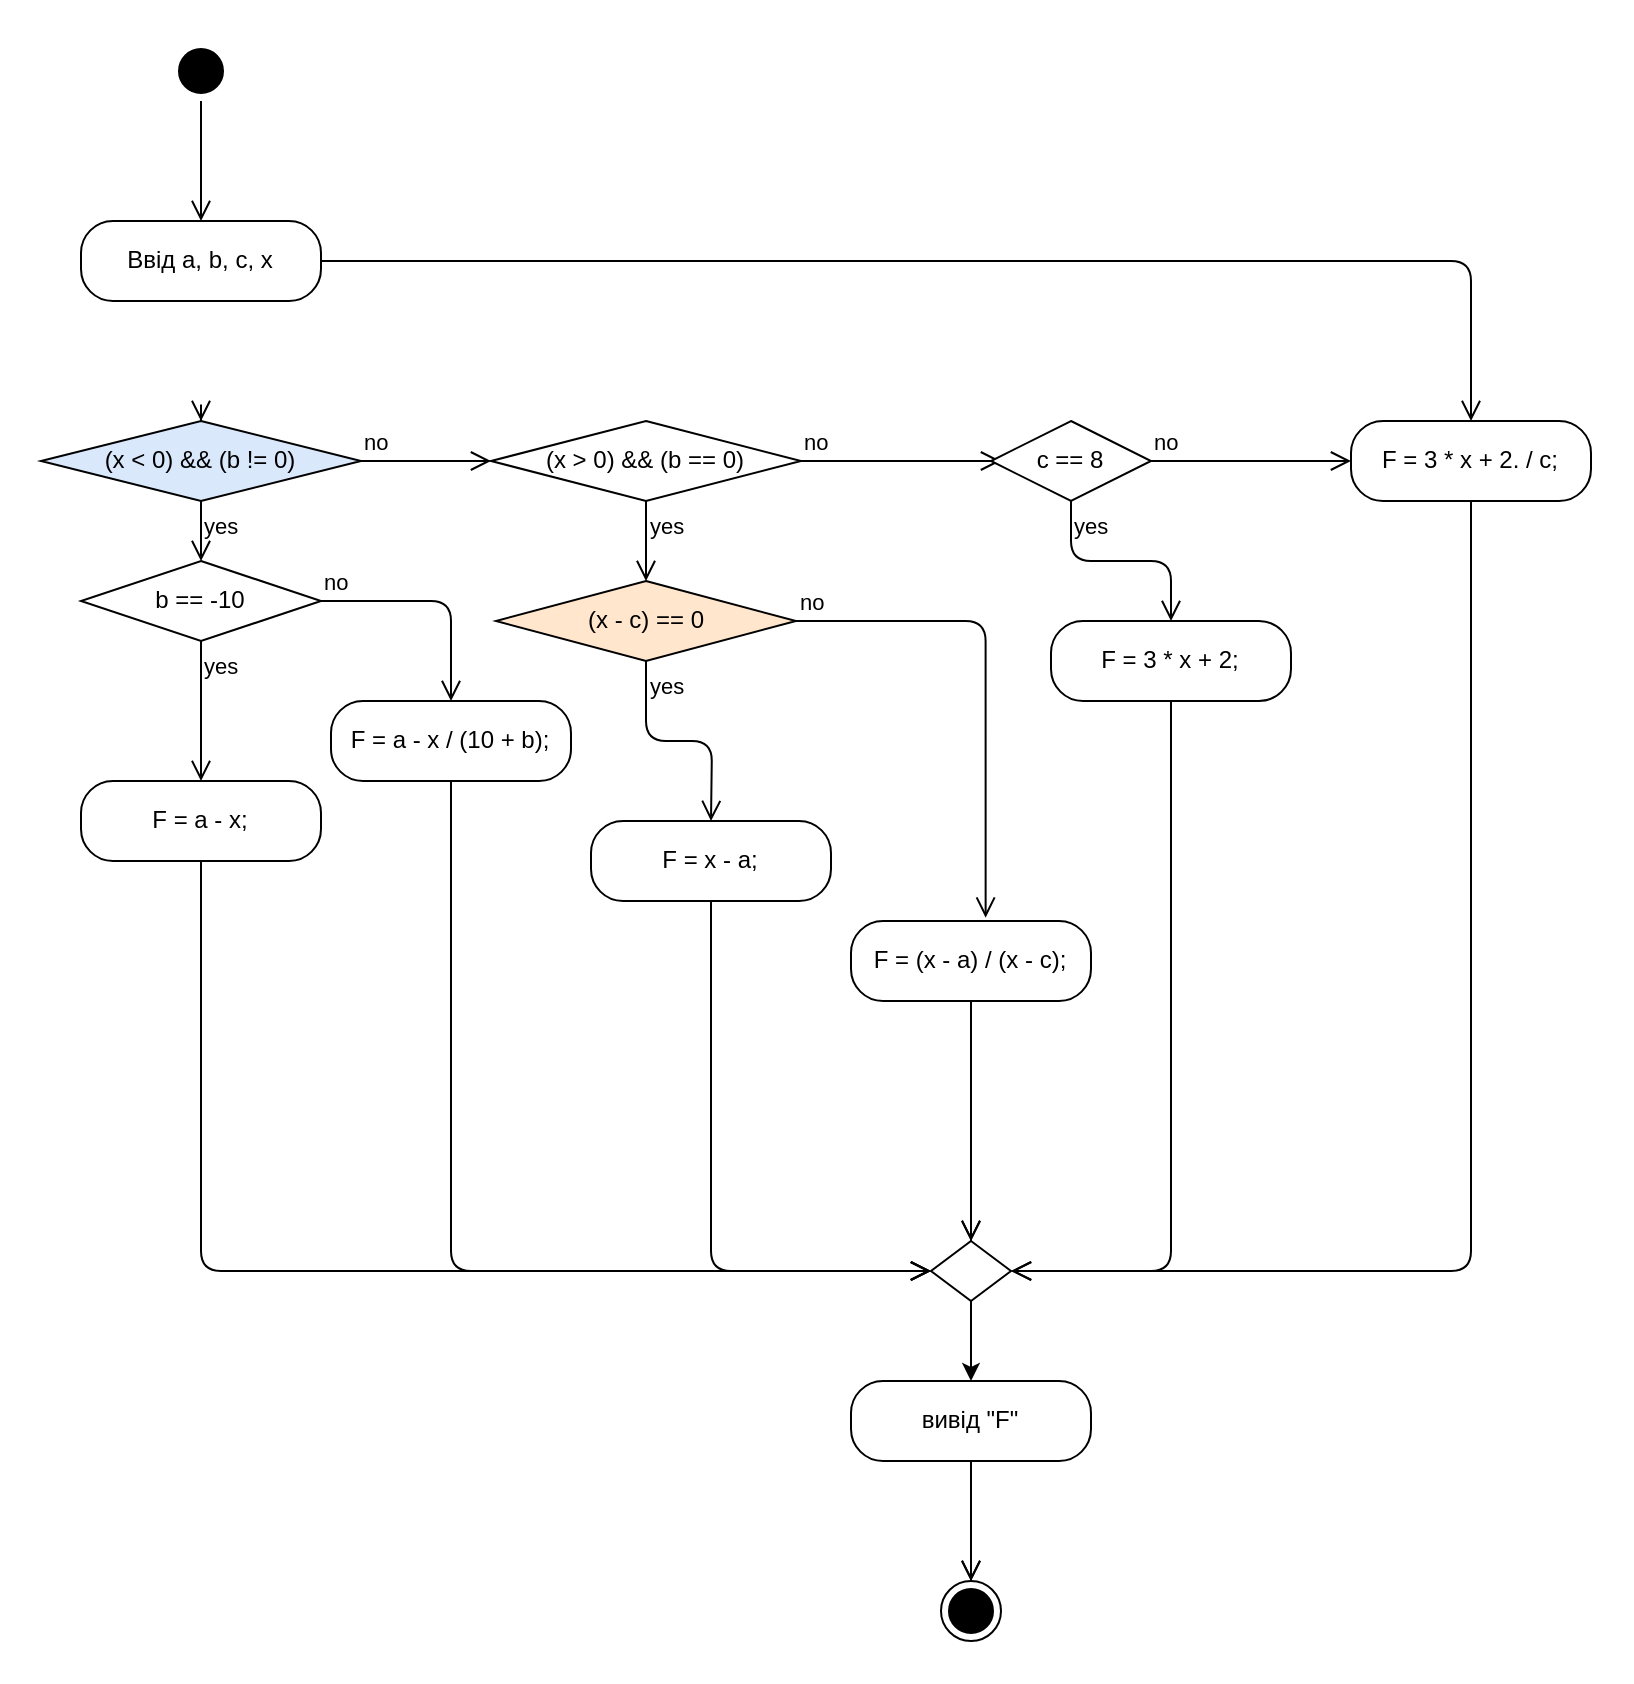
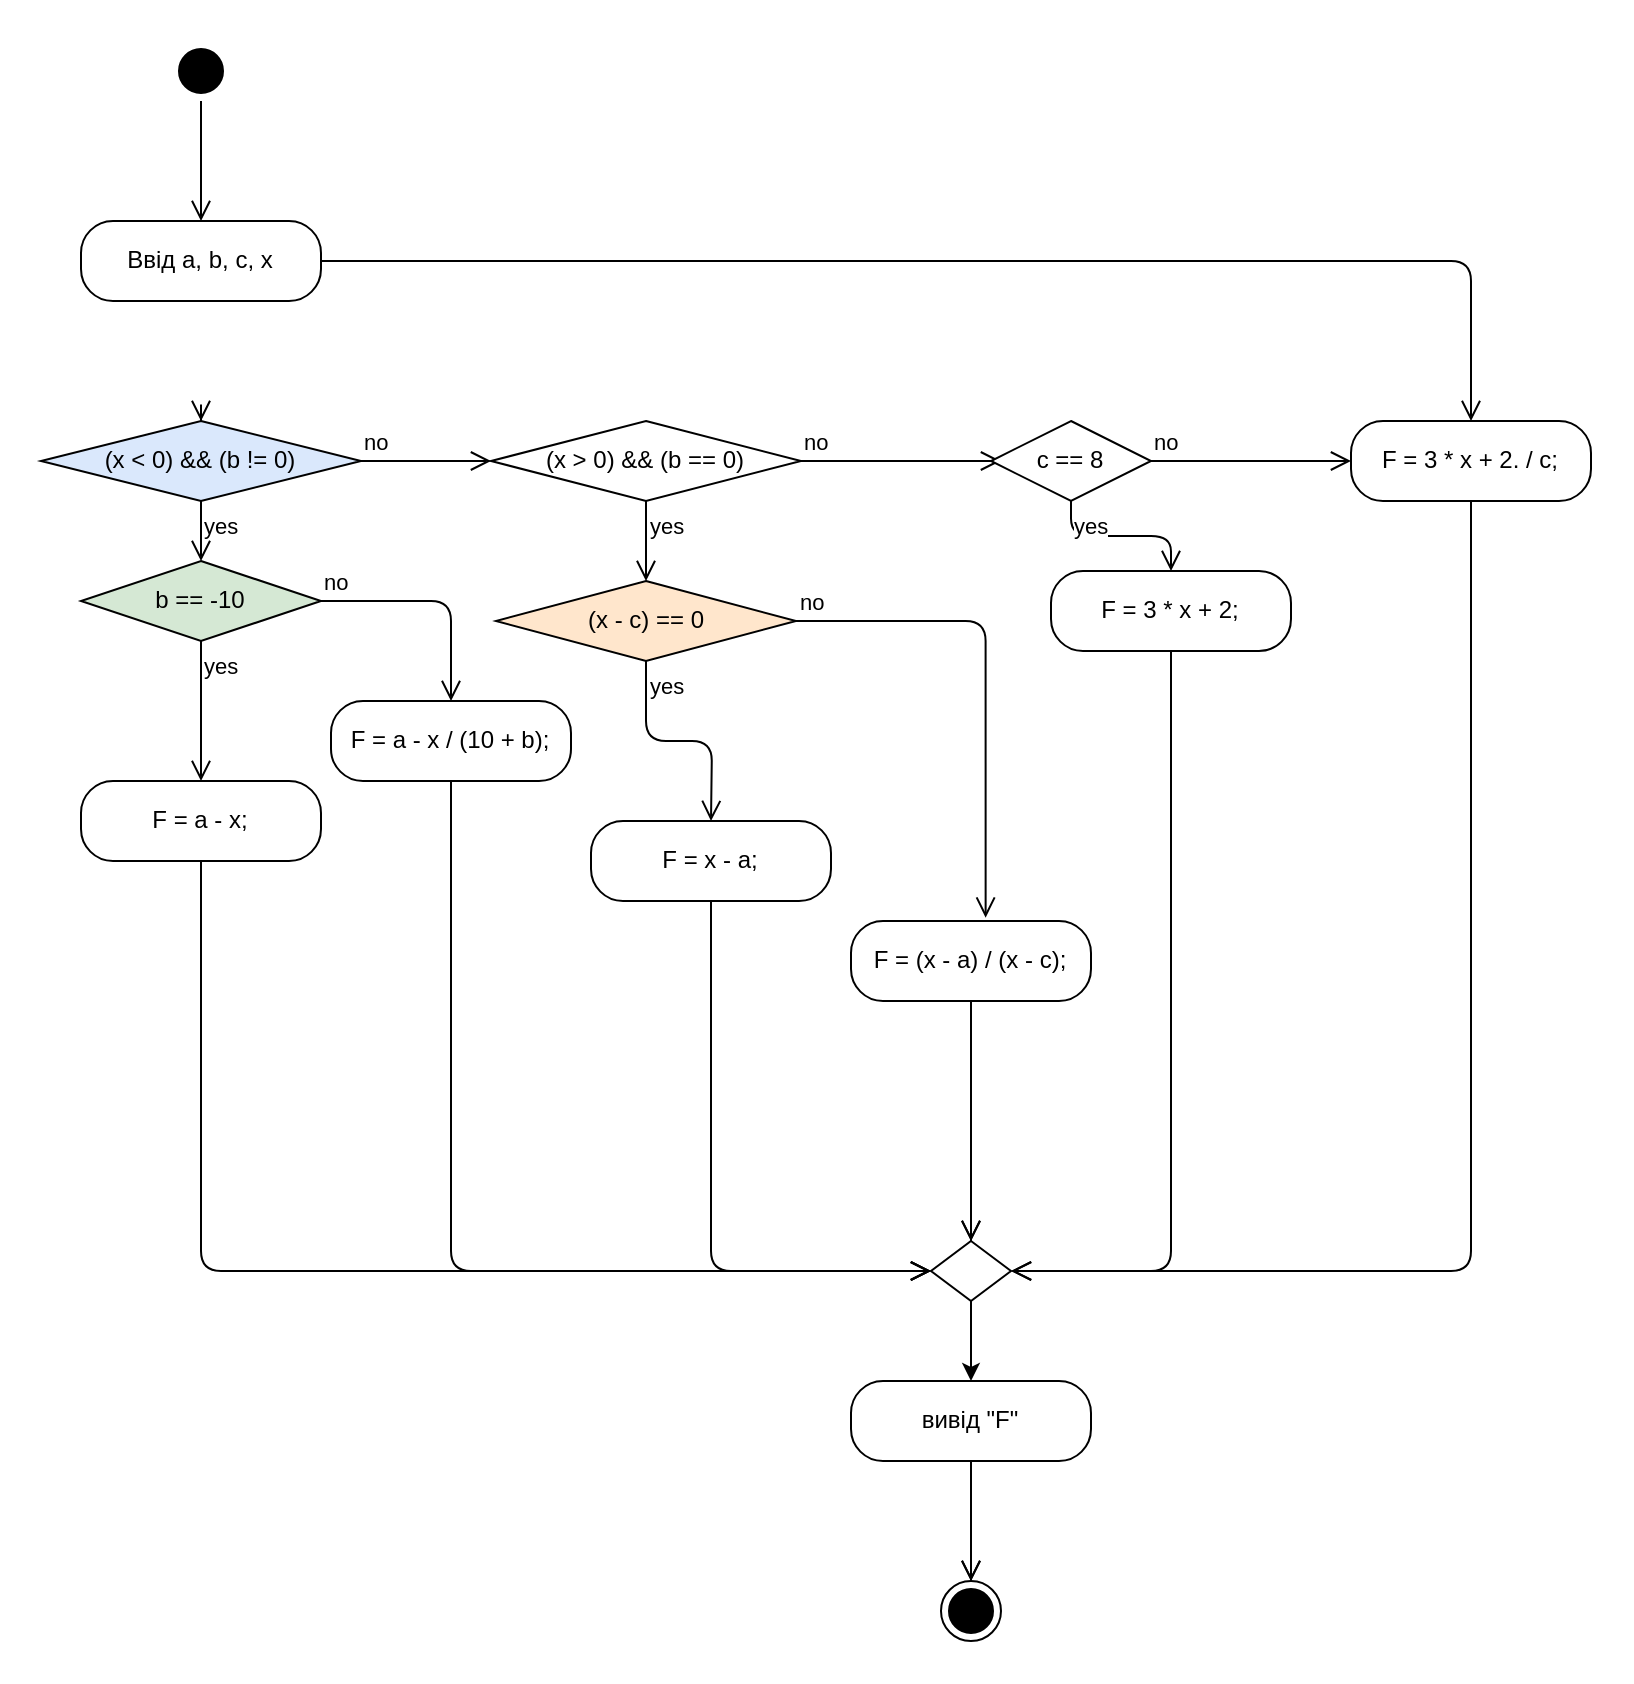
- <mxCell id="13" value="b == -10" style="rhombus;whiteSpace=wrap;html=1;" vertex="1" parent="1"><mxGeometry x="40" y="280" width="120" height="40" as="geometry" /></mxCell>
+ <mxCell id="13" value="b == -10" style="rhombus;whiteSpace=wrap;html=1;fillColor=#d5e8d4;" vertex="1" parent="1"><mxGeometry x="40" y="280" width="120" height="40" as="geometry" /></mxCell>
- <mxCell id="28" value="F = 3 * x + 2;" style="rounded=1;whiteSpace=wrap;html=1;arcSize=40;" vertex="1" parent="1"><mxGeometry x="525" y="310" width="120" height="40" as="geometry" /></mxCell>
+ <mxCell id="28" value="F = 3 * x + 2;" style="rounded=1;whiteSpace=wrap;html=1;arcSize=40;" vertex="1" parent="1"><mxGeometry x="525" y="285" width="120" height="40" as="geometry" /></mxCell>
